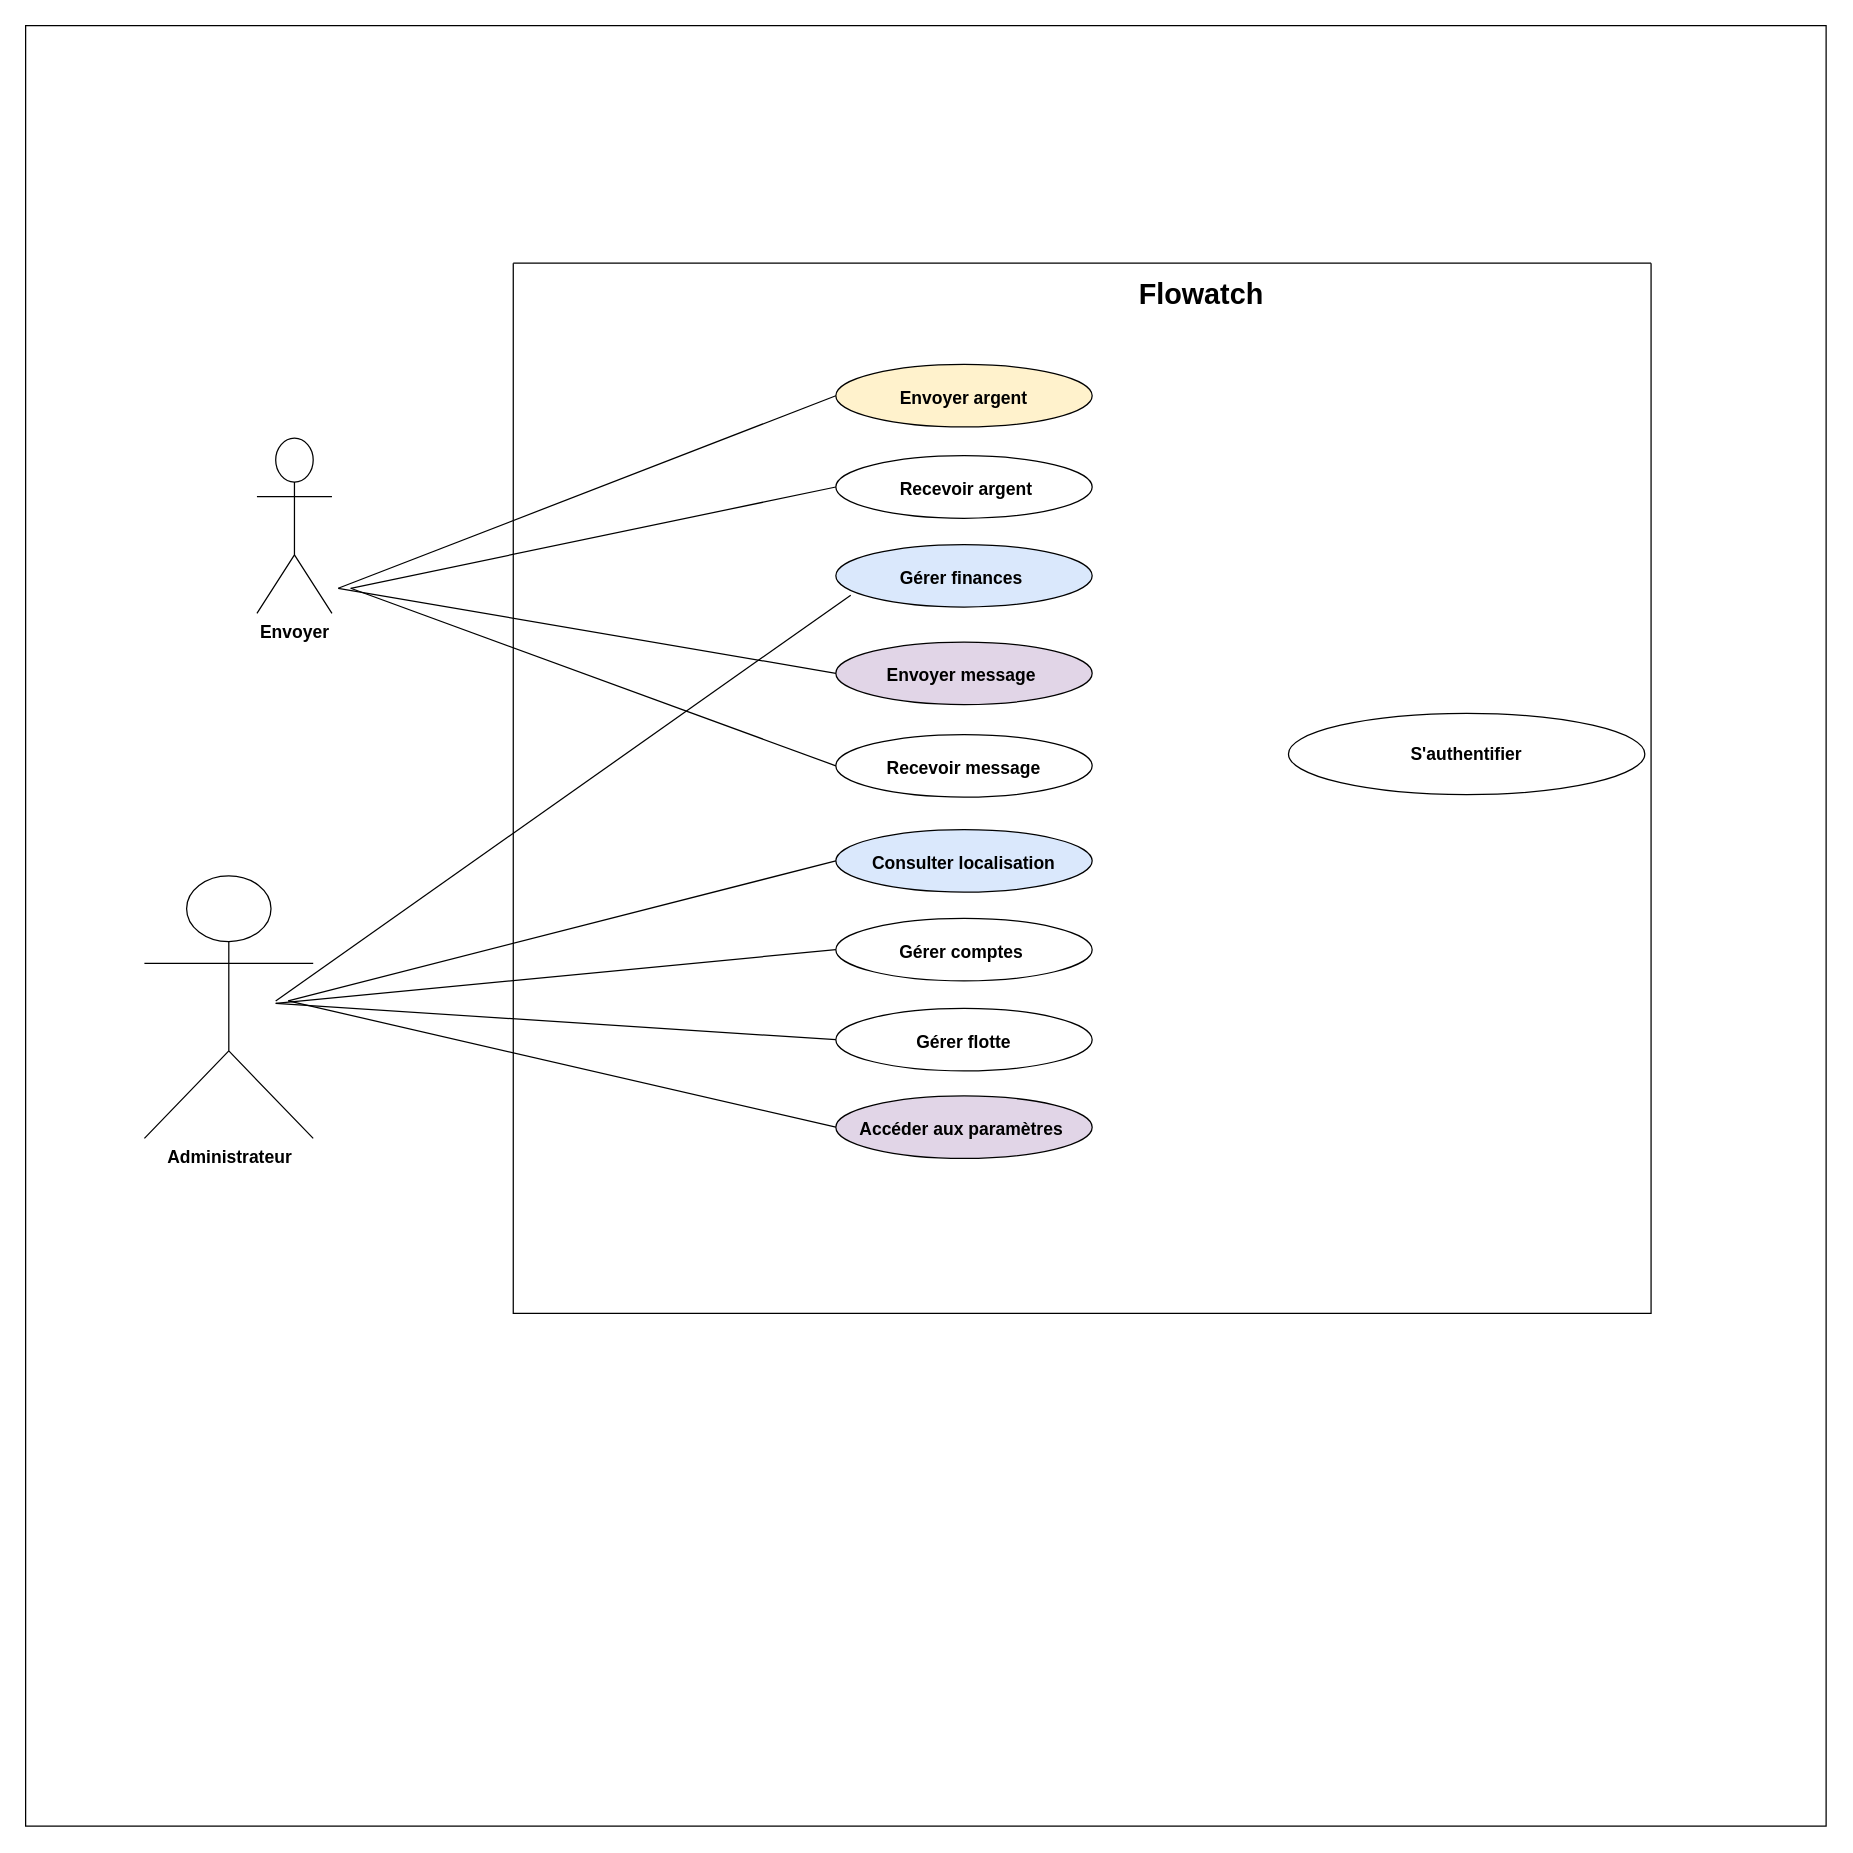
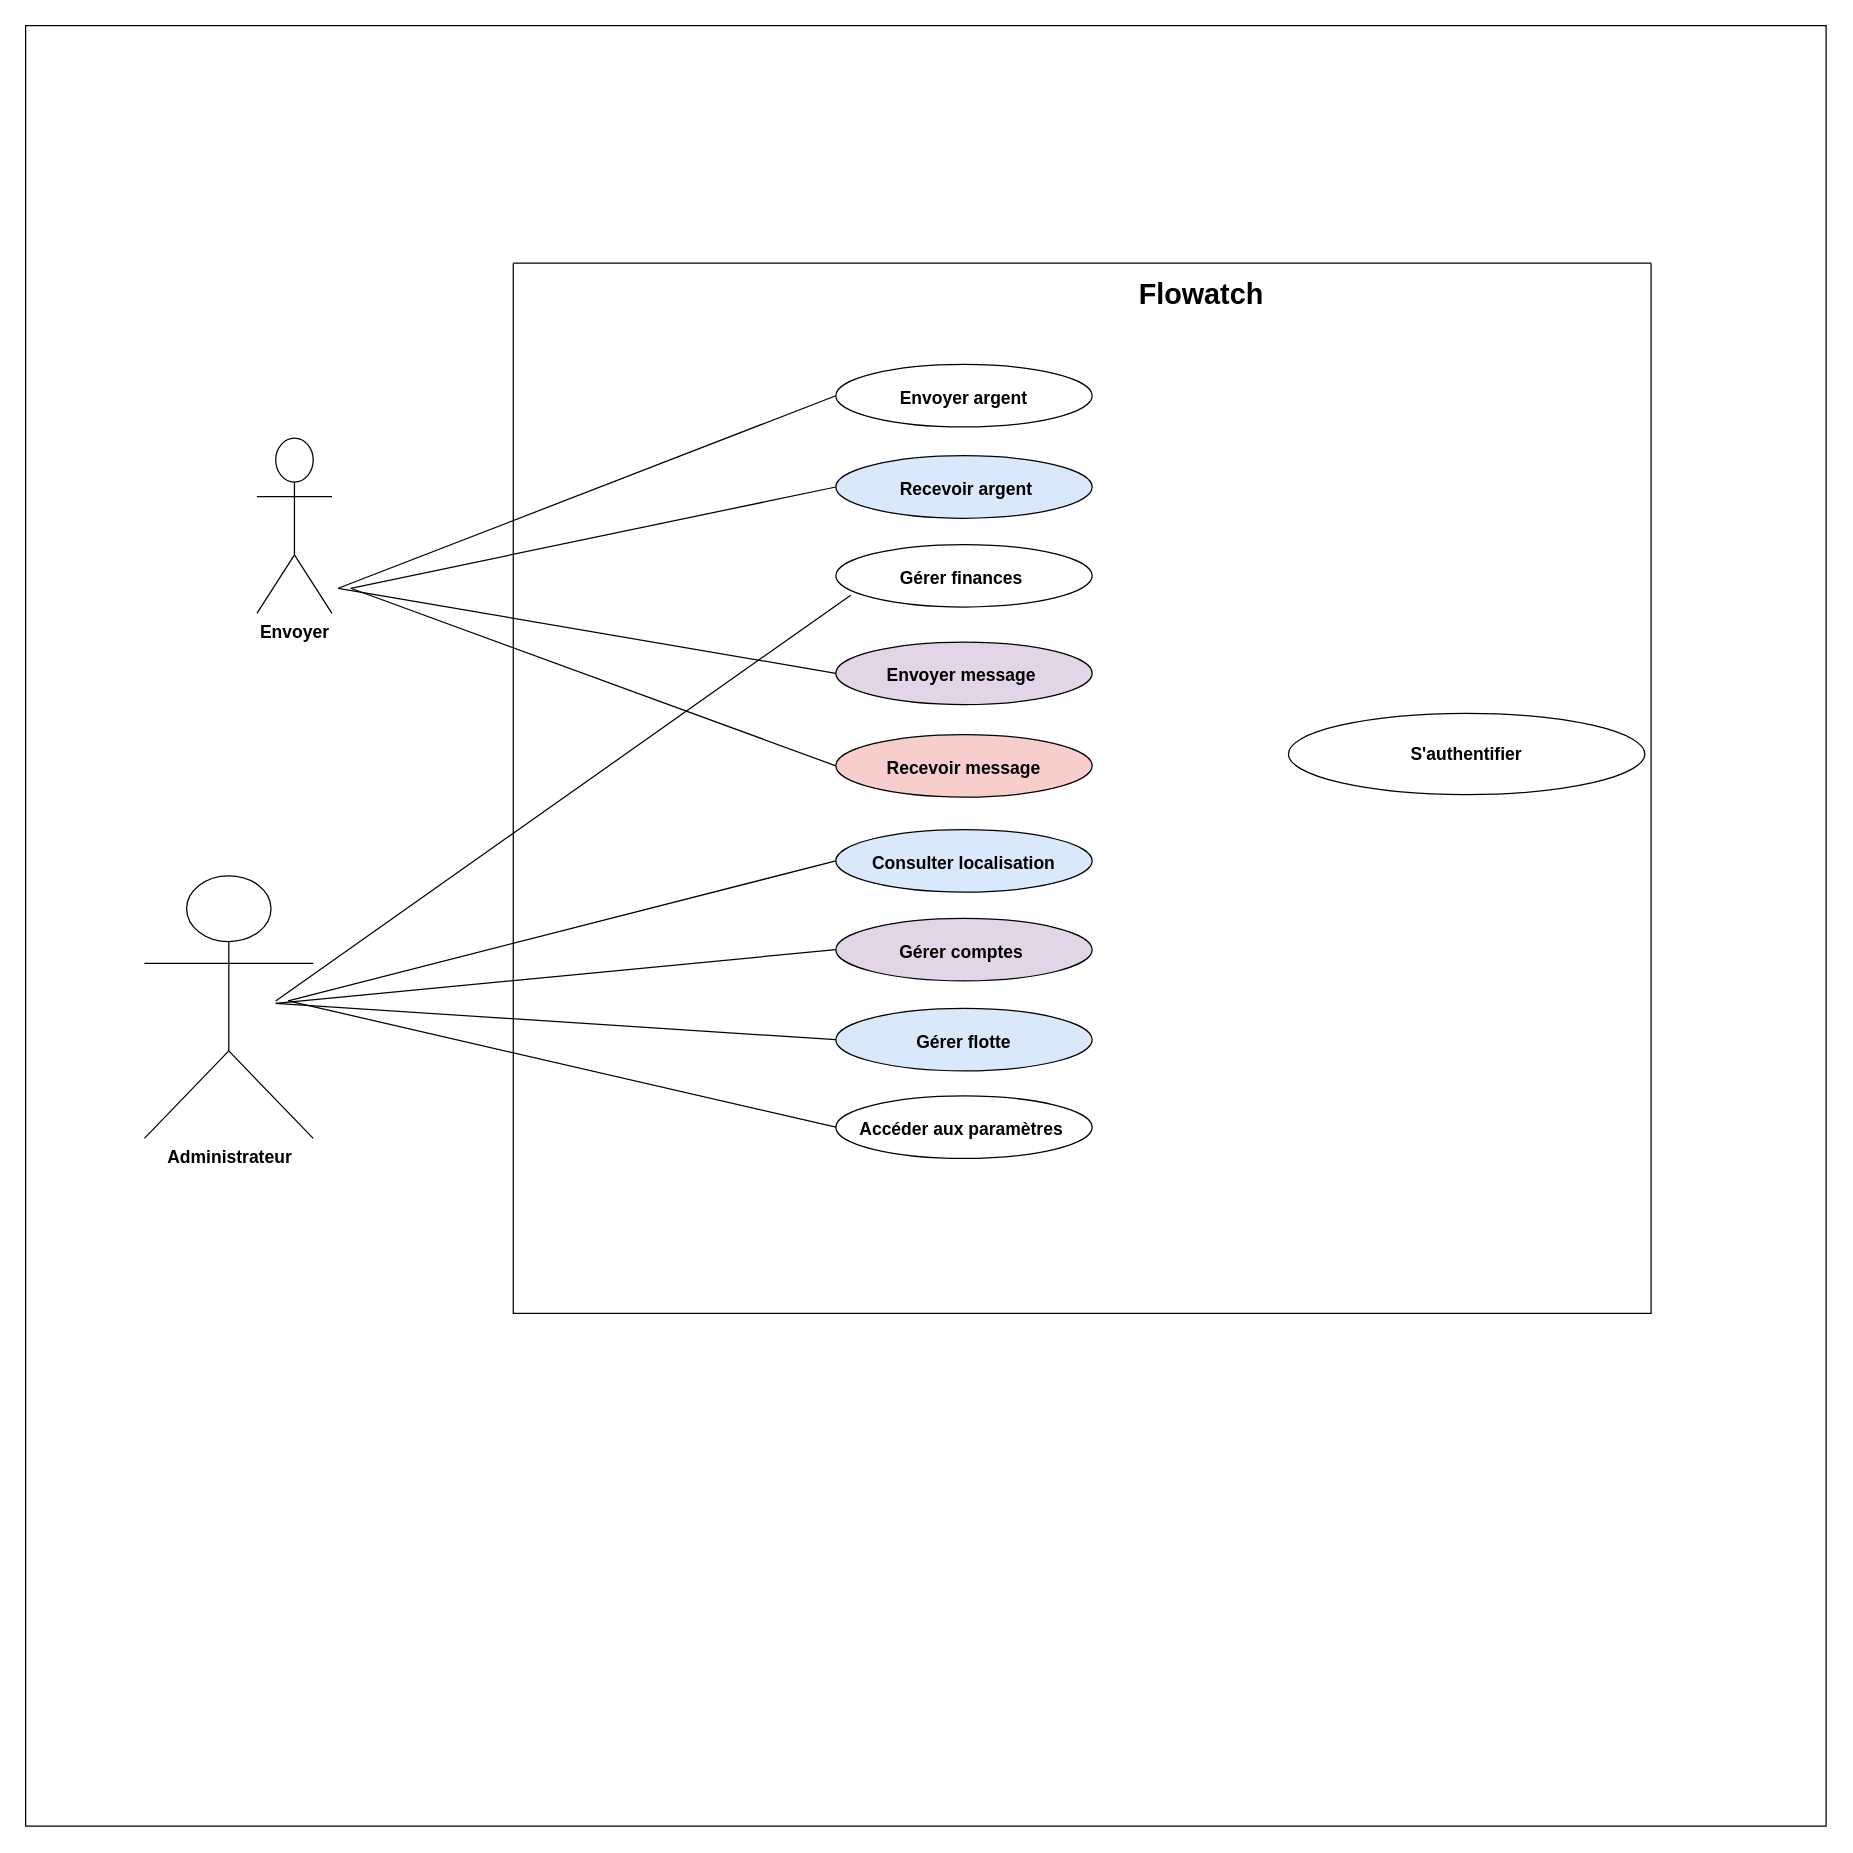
- <mxCell id="5" value="Envoyer argent" style="ellipse;whiteSpace=wrap;html=1;fontSize=14;fontStyle=1;rotation=0;flipV=1;flipH=1;spacingTop=3;fillColor=#fff2cc;" parent="3" vertex="1"><mxGeometry x="258" y="81" width="205" height="50" as="geometry" /></mxCell>
+ <mxCell id="5" value="Envoyer argent" style="ellipse;whiteSpace=wrap;html=1;fontSize=14;fontStyle=1;rotation=0;flipV=1;flipH=1;spacingTop=3;" parent="3" vertex="1"><mxGeometry x="258" y="81" width="205" height="50" as="geometry" /></mxCell>
- <mxCell id="8" value="&amp;nbsp;Recevoir argent" style="ellipse;whiteSpace=wrap;html=1;fontSize=14;fontStyle=1;rotation=0;flipV=1;flipH=1;spacingTop=3;" parent="3" vertex="1"><mxGeometry x="258" y="154" width="205" height="50" as="geometry" /></mxCell>
+ <mxCell id="8" value="&amp;nbsp;Recevoir argent" style="ellipse;whiteSpace=wrap;html=1;fontSize=14;fontStyle=1;rotation=0;flipV=1;flipH=1;spacingTop=3;fillColor=#dae8fc;" parent="3" vertex="1"><mxGeometry x="258" y="154" width="205" height="50" as="geometry" /></mxCell>
- <mxCell id="9" value="Gérer finances&amp;nbsp;" style="ellipse;whiteSpace=wrap;html=1;fontSize=14;fontStyle=1;rotation=0;flipV=1;flipH=1;spacingTop=3;fillColor=#dae8fc;" parent="3" vertex="1"><mxGeometry x="258" y="225" width="205" height="50" as="geometry" /></mxCell>
+ <mxCell id="9" value="Gérer finances&amp;nbsp;" style="ellipse;whiteSpace=wrap;html=1;fontSize=14;fontStyle=1;rotation=0;flipV=1;flipH=1;spacingTop=3;" parent="3" vertex="1"><mxGeometry x="258" y="225" width="205" height="50" as="geometry" /></mxCell>
- <mxCell id="10" value="Recevoir message" style="ellipse;whiteSpace=wrap;html=1;fontSize=14;fontStyle=1;rotation=0;flipV=1;flipH=1;spacingTop=3;" parent="3" vertex="1"><mxGeometry x="258" y="377" width="205" height="50" as="geometry" /></mxCell>
+ <mxCell id="10" value="Recevoir message" style="ellipse;whiteSpace=wrap;html=1;fontSize=14;fontStyle=1;rotation=0;flipV=1;flipH=1;spacingTop=3;fillColor=#f8cecc;" parent="3" vertex="1"><mxGeometry x="258" y="377" width="205" height="50" as="geometry" /></mxCell>
- <mxCell id="4" value="Gérer comptes&amp;nbsp;" style="ellipse;whiteSpace=wrap;html=1;fontSize=14;fontStyle=1;rotation=0;flipV=1;flipH=1;spacingTop=3;" parent="3" vertex="1"><mxGeometry x="258" y="524" width="205" height="50" as="geometry" /></mxCell>
+ <mxCell id="4" value="Gérer comptes&amp;nbsp;" style="ellipse;whiteSpace=wrap;html=1;fontSize=14;fontStyle=1;rotation=0;flipV=1;flipH=1;spacingTop=3;fillColor=#e1d5e7;" parent="3" vertex="1"><mxGeometry x="258" y="524" width="205" height="50" as="geometry" /></mxCell>
- <mxCell id="6" value="Gérer flotte" style="ellipse;whiteSpace=wrap;html=1;fontSize=14;fontStyle=1;rotation=0;flipV=1;flipH=1;spacingTop=3;" parent="3" vertex="1"><mxGeometry x="258" y="596" width="205" height="50" as="geometry" /></mxCell>
+ <mxCell id="6" value="Gérer flotte" style="ellipse;whiteSpace=wrap;html=1;fontSize=14;fontStyle=1;rotation=0;flipV=1;flipH=1;spacingTop=3;fillColor=#dae8fc;" parent="3" vertex="1"><mxGeometry x="258" y="596" width="205" height="50" as="geometry" /></mxCell>
- <mxCell id="12" value="Accéder aux paramètres&amp;nbsp;" style="ellipse;whiteSpace=wrap;html=1;fontSize=14;fontStyle=1;rotation=0;flipV=1;flipH=1;spacingTop=3;fillColor=#e1d5e7;" parent="3" vertex="1"><mxGeometry x="258" y="666" width="205" height="50" as="geometry" /></mxCell>
+ <mxCell id="12" value="Accéder aux paramètres&amp;nbsp;" style="ellipse;whiteSpace=wrap;html=1;fontSize=14;fontStyle=1;rotation=0;flipV=1;flipH=1;spacingTop=3;" parent="3" vertex="1"><mxGeometry x="258" y="666" width="205" height="50" as="geometry" /></mxCell>
